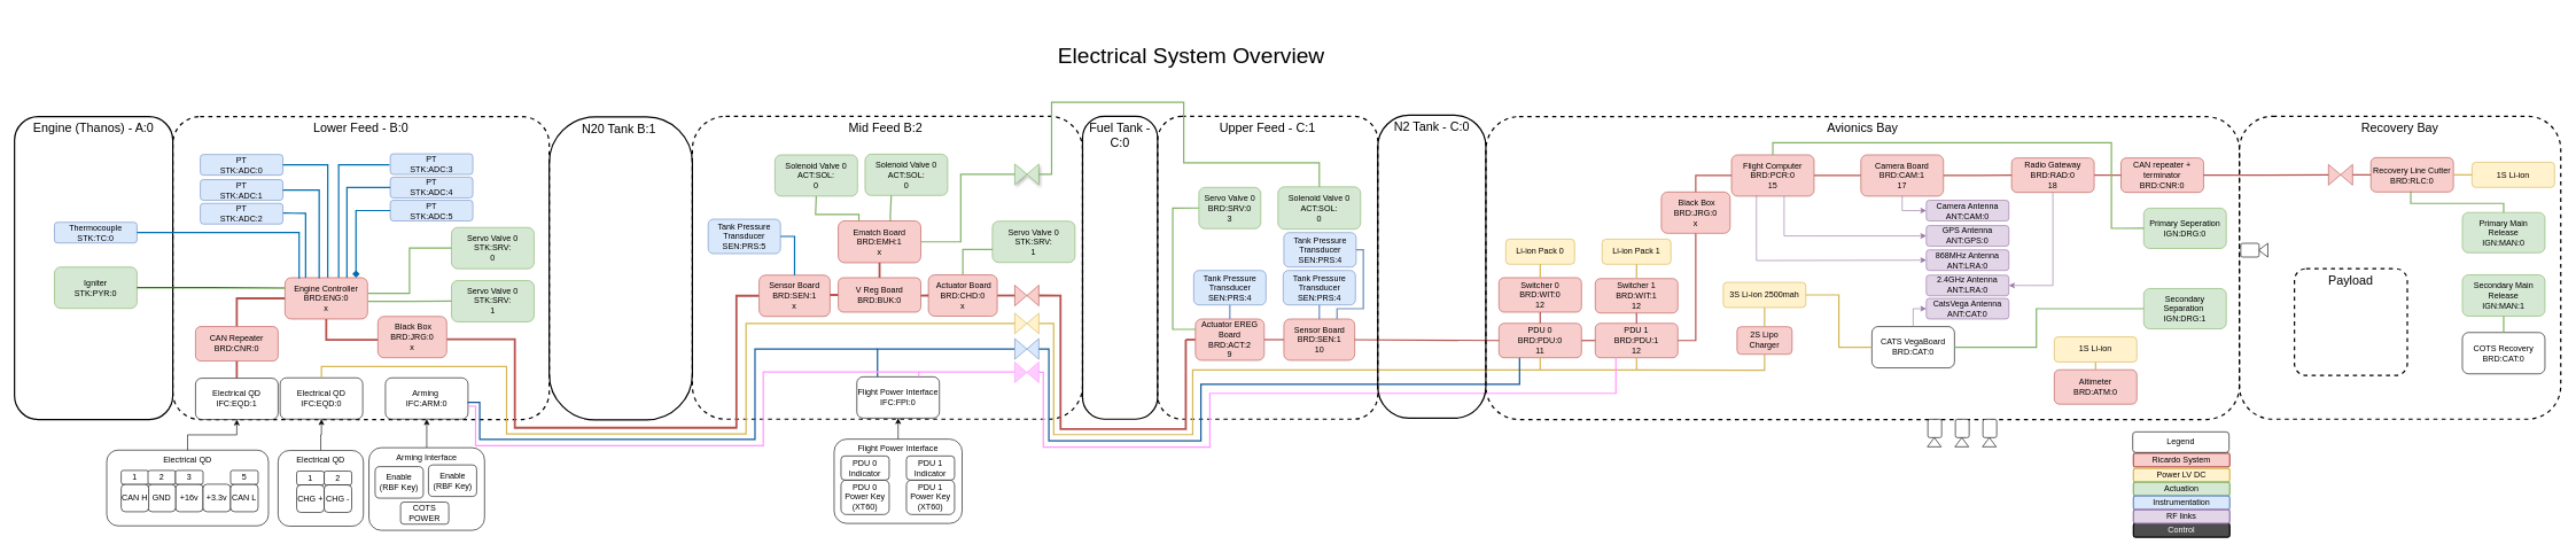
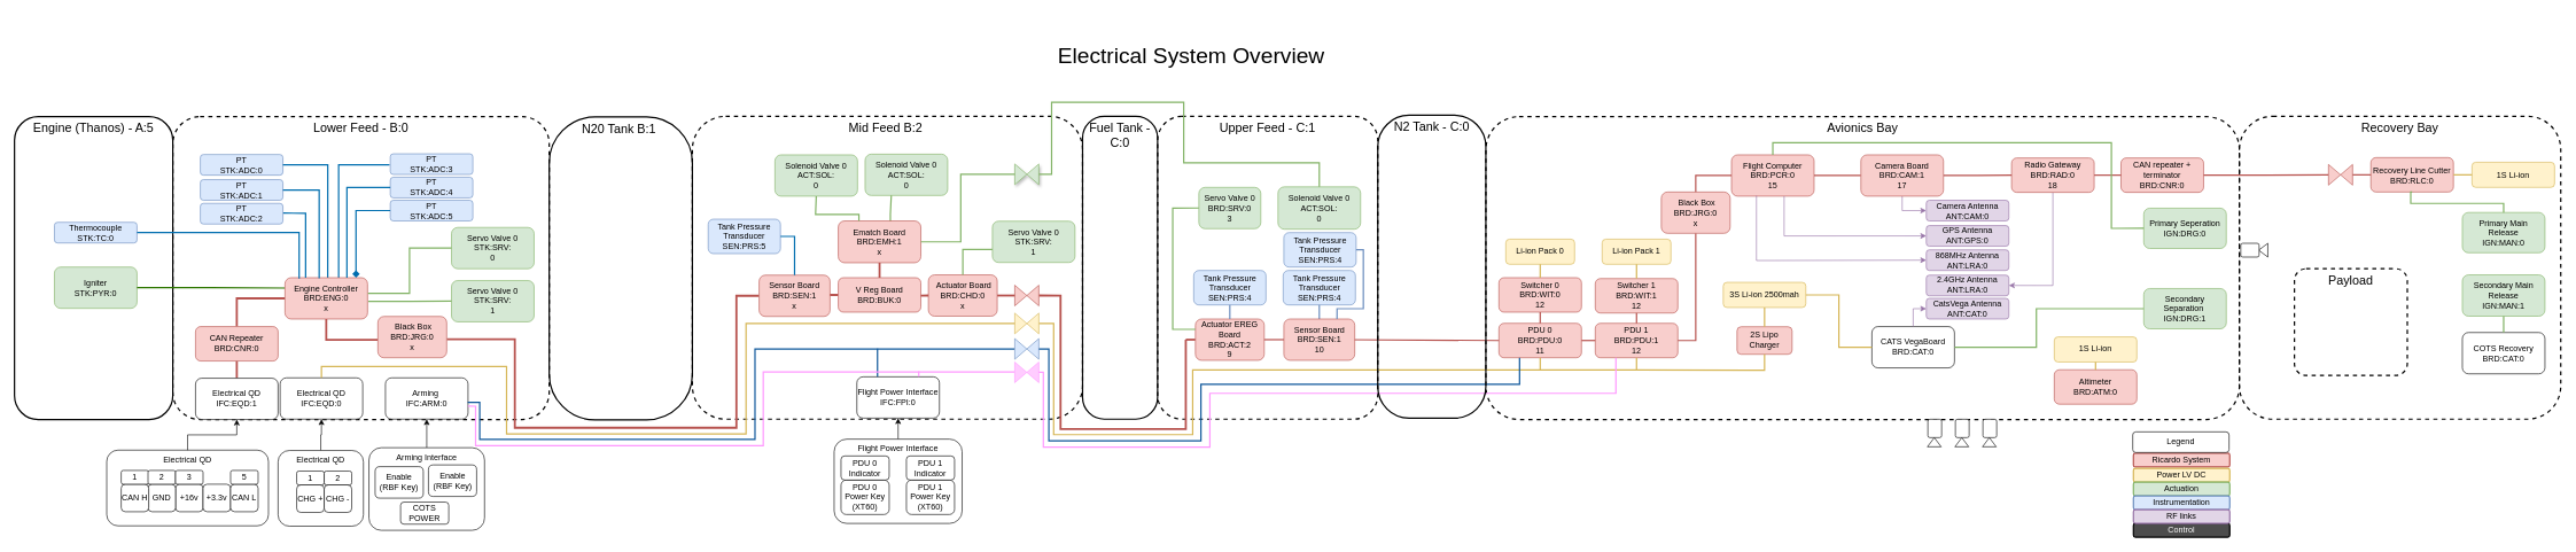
- <mxCell id="3" value="&lt;font style=&quot;font-size: 18px&quot;&gt;Engine (Thanos) - A:0&lt;/font&gt;" style="rounded=1;whiteSpace=wrap;html=1;fillColor=none;strokeWidth=2;verticalAlign=top;dashed=0;" parent="1" vertex="1"><mxGeometry x="20" y="169" width="230" height="440" as="geometry" /></mxCell>
+ <mxCell id="3" value="&lt;font style=&quot;font-size: 18px&quot;&gt;Engine (Thanos) - A:5&lt;/font&gt;" style="rounded=1;whiteSpace=wrap;html=1;fillColor=none;strokeWidth=2;verticalAlign=top;dashed=0;" parent="1" vertex="1"><mxGeometry x="20" y="169" width="230" height="440" as="geometry" /></mxCell>
